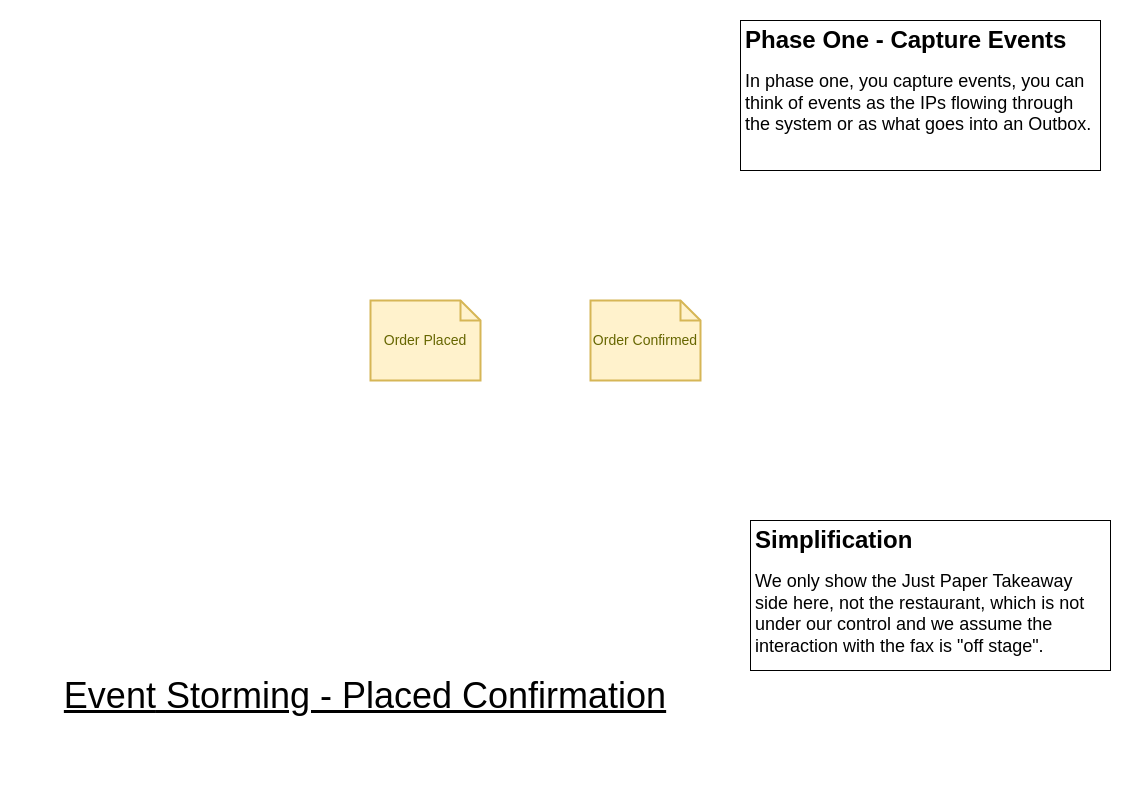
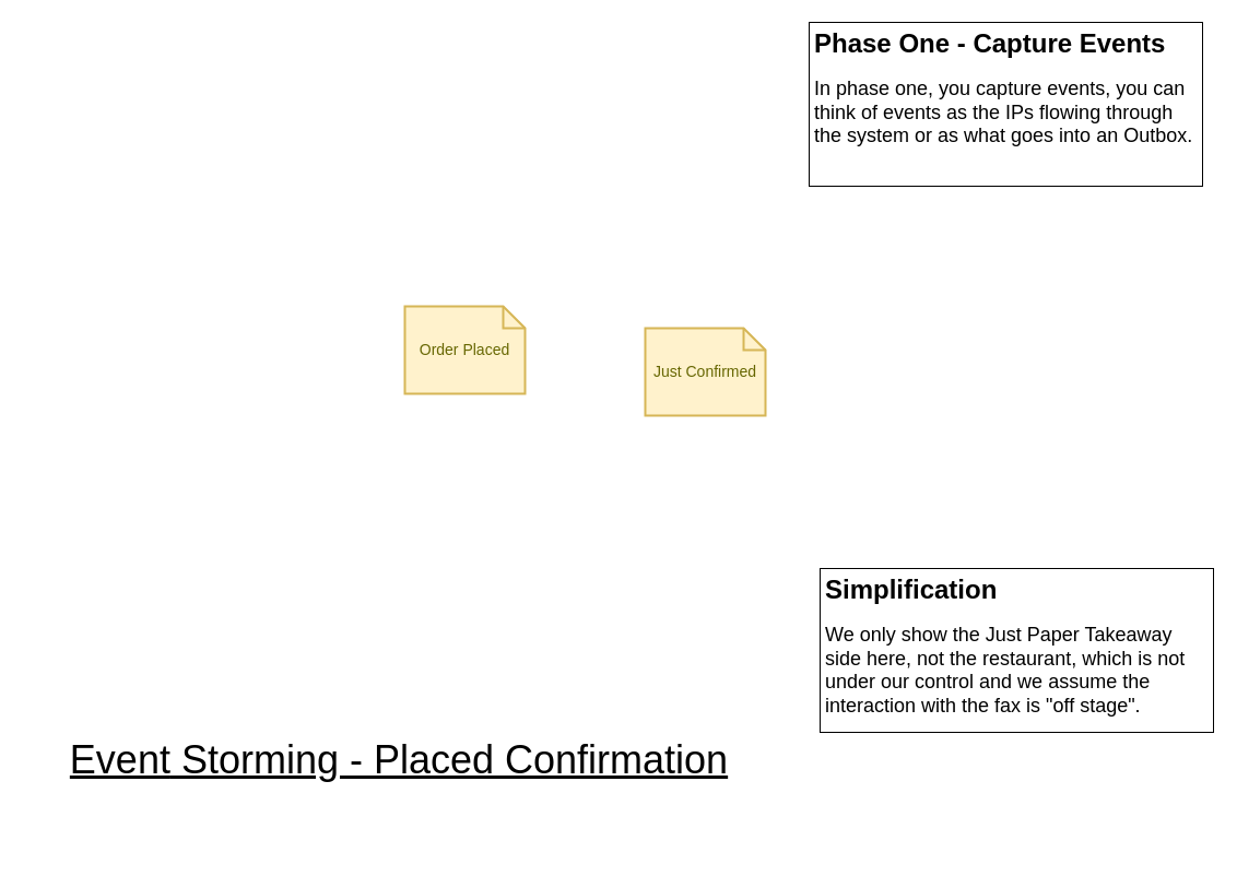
- <mxCell id="2" value="Order Placed" style="shape=note;strokeWidth=2;fontSize=14;size=20;whiteSpace=wrap;html=1;fillColor=#fff2cc;strokeColor=#d6b656;fontColor=#666600;" parent="1" vertex="1"><mxGeometry x="370" y="300" width="110.0" height="80" as="geometry" /></mxCell>
+ <mxCell id="2" value="Order Placed" style="shape=note;strokeWidth=2;fontSize=14;size=20;whiteSpace=wrap;html=1;fillColor=#fff2cc;strokeColor=#d6b656;fontColor=#666600;" parent="1" vertex="1"><mxGeometry x="370" y="280" width="110.0" height="80" as="geometry" /></mxCell>
- <mxCell id="5" value="Order Confirmed" style="shape=note;strokeWidth=2;fontSize=14;size=20;whiteSpace=wrap;html=1;fillColor=#fff2cc;strokeColor=#d6b656;fontColor=#666600;" parent="1" vertex="1"><mxGeometry x="590" y="300" width="110.0" height="80" as="geometry" /></mxCell>
+ <mxCell id="5" value="Just Confirmed" style="shape=note;strokeWidth=2;fontSize=14;size=20;whiteSpace=wrap;html=1;fillColor=#fff2cc;strokeColor=#d6b656;fontColor=#666600;" parent="1" vertex="1"><mxGeometry x="590" y="300" width="110.0" height="80" as="geometry" /></mxCell>
